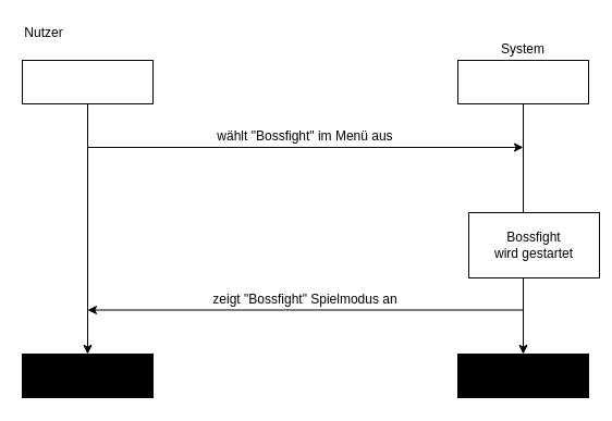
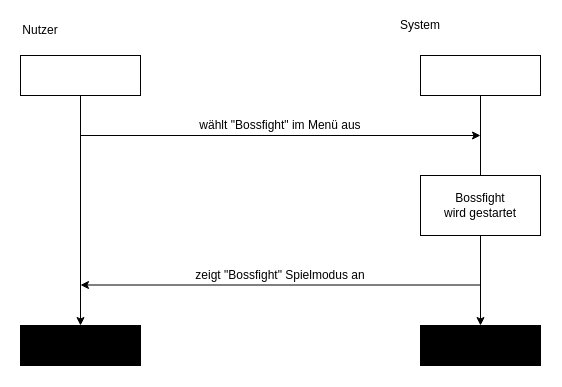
- <mxCell id="5" value="System" style="text;html=1;strokeColor=none;fillColor=none;align=center;verticalAlign=middle;whiteSpace=wrap;rounded=0;" vertex="1" parent="1"><mxGeometry x="460" y="35" width="40" height="20" as="geometry" /></mxCell>
+ <mxCell id="5" value="System" style="text;html=1;strokeColor=none;fillColor=none;align=center;verticalAlign=middle;whiteSpace=wrap;rounded=0;" vertex="1" parent="1"><mxGeometry x="400" y="15" width="40" height="20" as="geometry" /></mxCell>
- <mxCell id="10" value="&lt;div&gt;Bossfight &lt;br&gt;&lt;/div&gt;&lt;div&gt;wird gestartet&lt;/div&gt;" style="rounded=0;whiteSpace=wrap;html=1;fillColor=#FFFFFF;" vertex="1" parent="1"><mxGeometry x="430" y="195" width="120" height="60" as="geometry" /></mxCell>
+ <mxCell id="10" value="&lt;div&gt;Bossfight &lt;br&gt;&lt;/div&gt;&lt;div&gt;wird gestartet&lt;/div&gt;" style="rounded=0;whiteSpace=wrap;html=1;fillColor=#FFFFFF;" vertex="1" parent="1"><mxGeometry x="420" y="175" width="120" height="60" as="geometry" /></mxCell>
